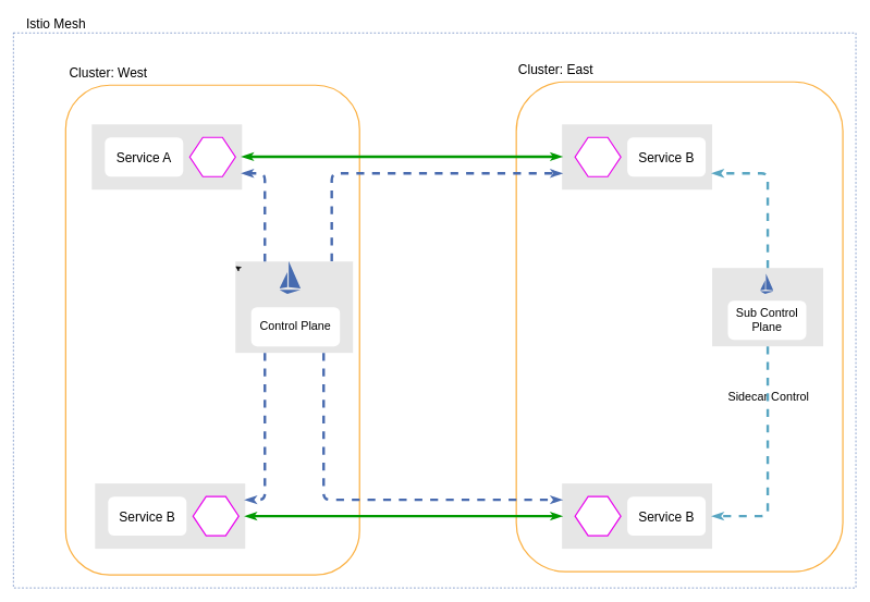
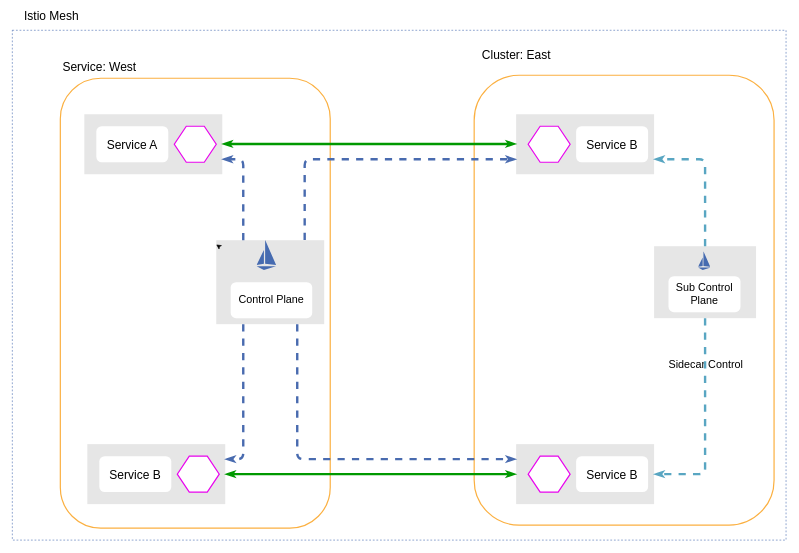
- <mxCell id="6" value="&lt;span style=&quot;color: rgb(0 , 0 , 0)&quot;&gt;Istio Mesh&lt;/span&gt;" style="text;html=1;align=center;verticalAlign=middle;resizable=0;points=[];autosize=1;strokeColor=none;fillColor=none;fontSize=20;" parent="1" vertex="1"><mxGeometry x="30" y="20" width="110" height="30" as="geometry" /></mxCell>
+ <mxCell id="6" value="&lt;span style=&quot;color: rgb(0 , 0 , 0)&quot;&gt;Istio Mesh&lt;/span&gt;" style="text;html=1;align=center;verticalAlign=middle;resizable=0;points=[];autosize=1;strokeColor=none;fillColor=none;fontSize=20;" parent="1" vertex="1"><mxGeometry x="30" y="10" width="110" height="30" as="geometry" /></mxCell>
- <mxCell id="25" value="&lt;span style=&quot;color: rgb(0 , 0 , 0)&quot;&gt;Cluster: East&lt;/span&gt;" style="text;html=1;align=center;verticalAlign=middle;resizable=0;points=[];autosize=1;strokeColor=none;fillColor=none;fontSize=20;" parent="1" vertex="1"><mxGeometry x="785" y="90" width="130" height="30" as="geometry" /></mxCell>
+ <mxCell id="25" value="&lt;span style=&quot;color: rgb(0 , 0 , 0)&quot;&gt;Cluster: East&lt;/span&gt;" style="text;html=1;align=center;verticalAlign=middle;resizable=0;points=[];autosize=1;strokeColor=none;fillColor=none;fontSize=20;" parent="1" vertex="1"><mxGeometry x="795" y="75" width="130" height="30" as="geometry" /></mxCell>
- <mxCell id="24" value="&lt;span style=&quot;color: rgb(0 , 0 , 0)&quot;&gt;Cluster: West&lt;/span&gt;" style="text;html=1;align=center;verticalAlign=middle;resizable=0;points=[];autosize=1;strokeColor=none;fillColor=none;fontSize=20;" parent="1" vertex="1"><mxGeometry x="95" y="95" width="140" height="30" as="geometry" /></mxCell>
+ <mxCell id="24" value="&lt;span style=&quot;color: rgb(0 , 0 , 0)&quot;&gt;Service: West&lt;/span&gt;" style="text;html=1;align=center;verticalAlign=middle;resizable=0;points=[];autosize=1;strokeColor=none;fillColor=none;fontSize=20;" parent="1" vertex="1"><mxGeometry x="95" y="95" width="140" height="30" as="geometry" /></mxCell>
